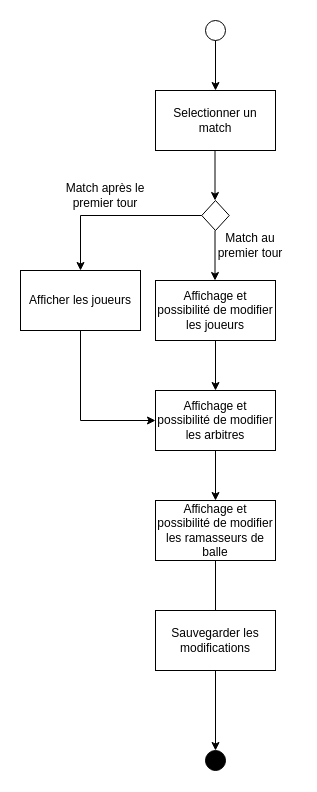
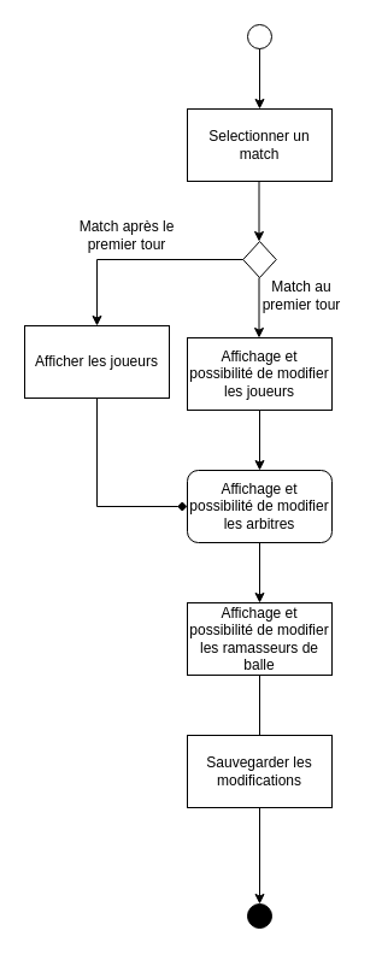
- <mxCell id="17" value="" style="endArrow=classic;html=1;rounded=0;edgeStyle=orthogonalEdgeStyle;exitX=0.5;exitY=1;exitDx=0;exitDy=0;entryX=0;entryY=0.5;entryDx=0;entryDy=0;" edge="1" parent="1" source="15" target="11"><mxGeometry width="50" height="50" relative="1" as="geometry"><mxPoint x="245" y="360" as="sourcePoint" /><mxPoint x="295" y="310" as="targetPoint" /></mxGeometry></mxCell>
+ <mxCell id="17" value="" style="endArrow=diamond;html=1;rounded=0;edgeStyle=orthogonalEdgeStyle;exitX=0.5;exitY=1;exitDx=0;exitDy=0;entryX=0;entryY=0.5;entryDx=0;entryDy=0;" edge="1" parent="1" source="15" target="11"><mxGeometry width="50" height="50" relative="1" as="geometry"><mxPoint x="245" y="360" as="sourcePoint" /><mxPoint x="295" y="310" as="targetPoint" /></mxGeometry></mxCell>
- <mxCell id="11" value="Affichage et possibilité de modifier les arbitres" style="rounded=0;whiteSpace=wrap;html=1;" vertex="1" parent="1"><mxGeometry x="155" y="390" width="120" height="60" as="geometry" /></mxCell>
+ <mxCell id="11" value="Affichage et possibilité de modifier les arbitres" style="whiteSpace=wrap;html=1;rounded=1;" vertex="1" parent="1"><mxGeometry x="155" y="390" width="120" height="60" as="geometry" /></mxCell>
